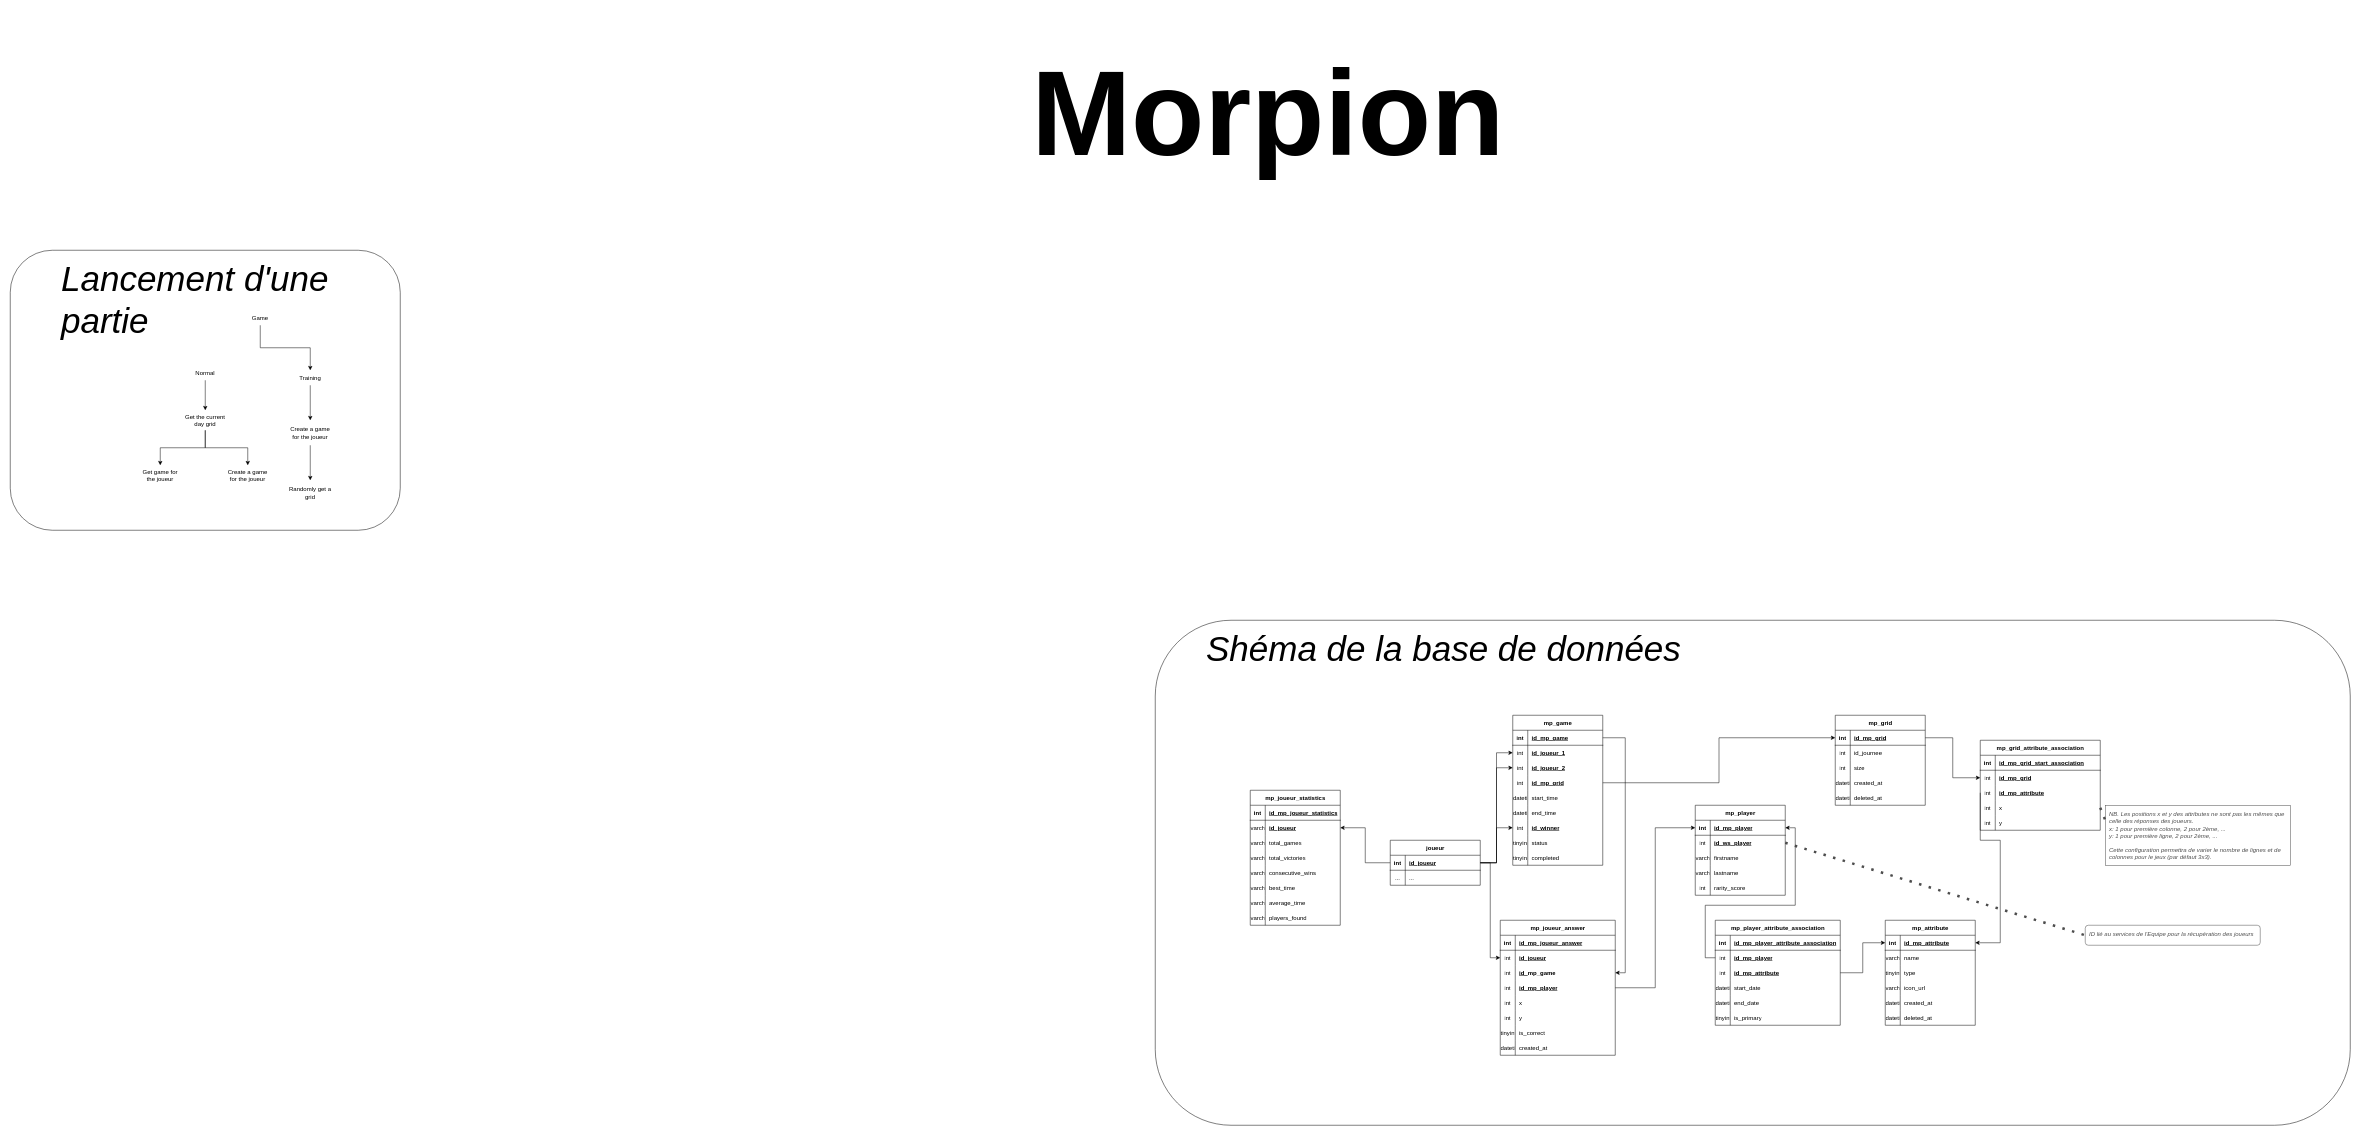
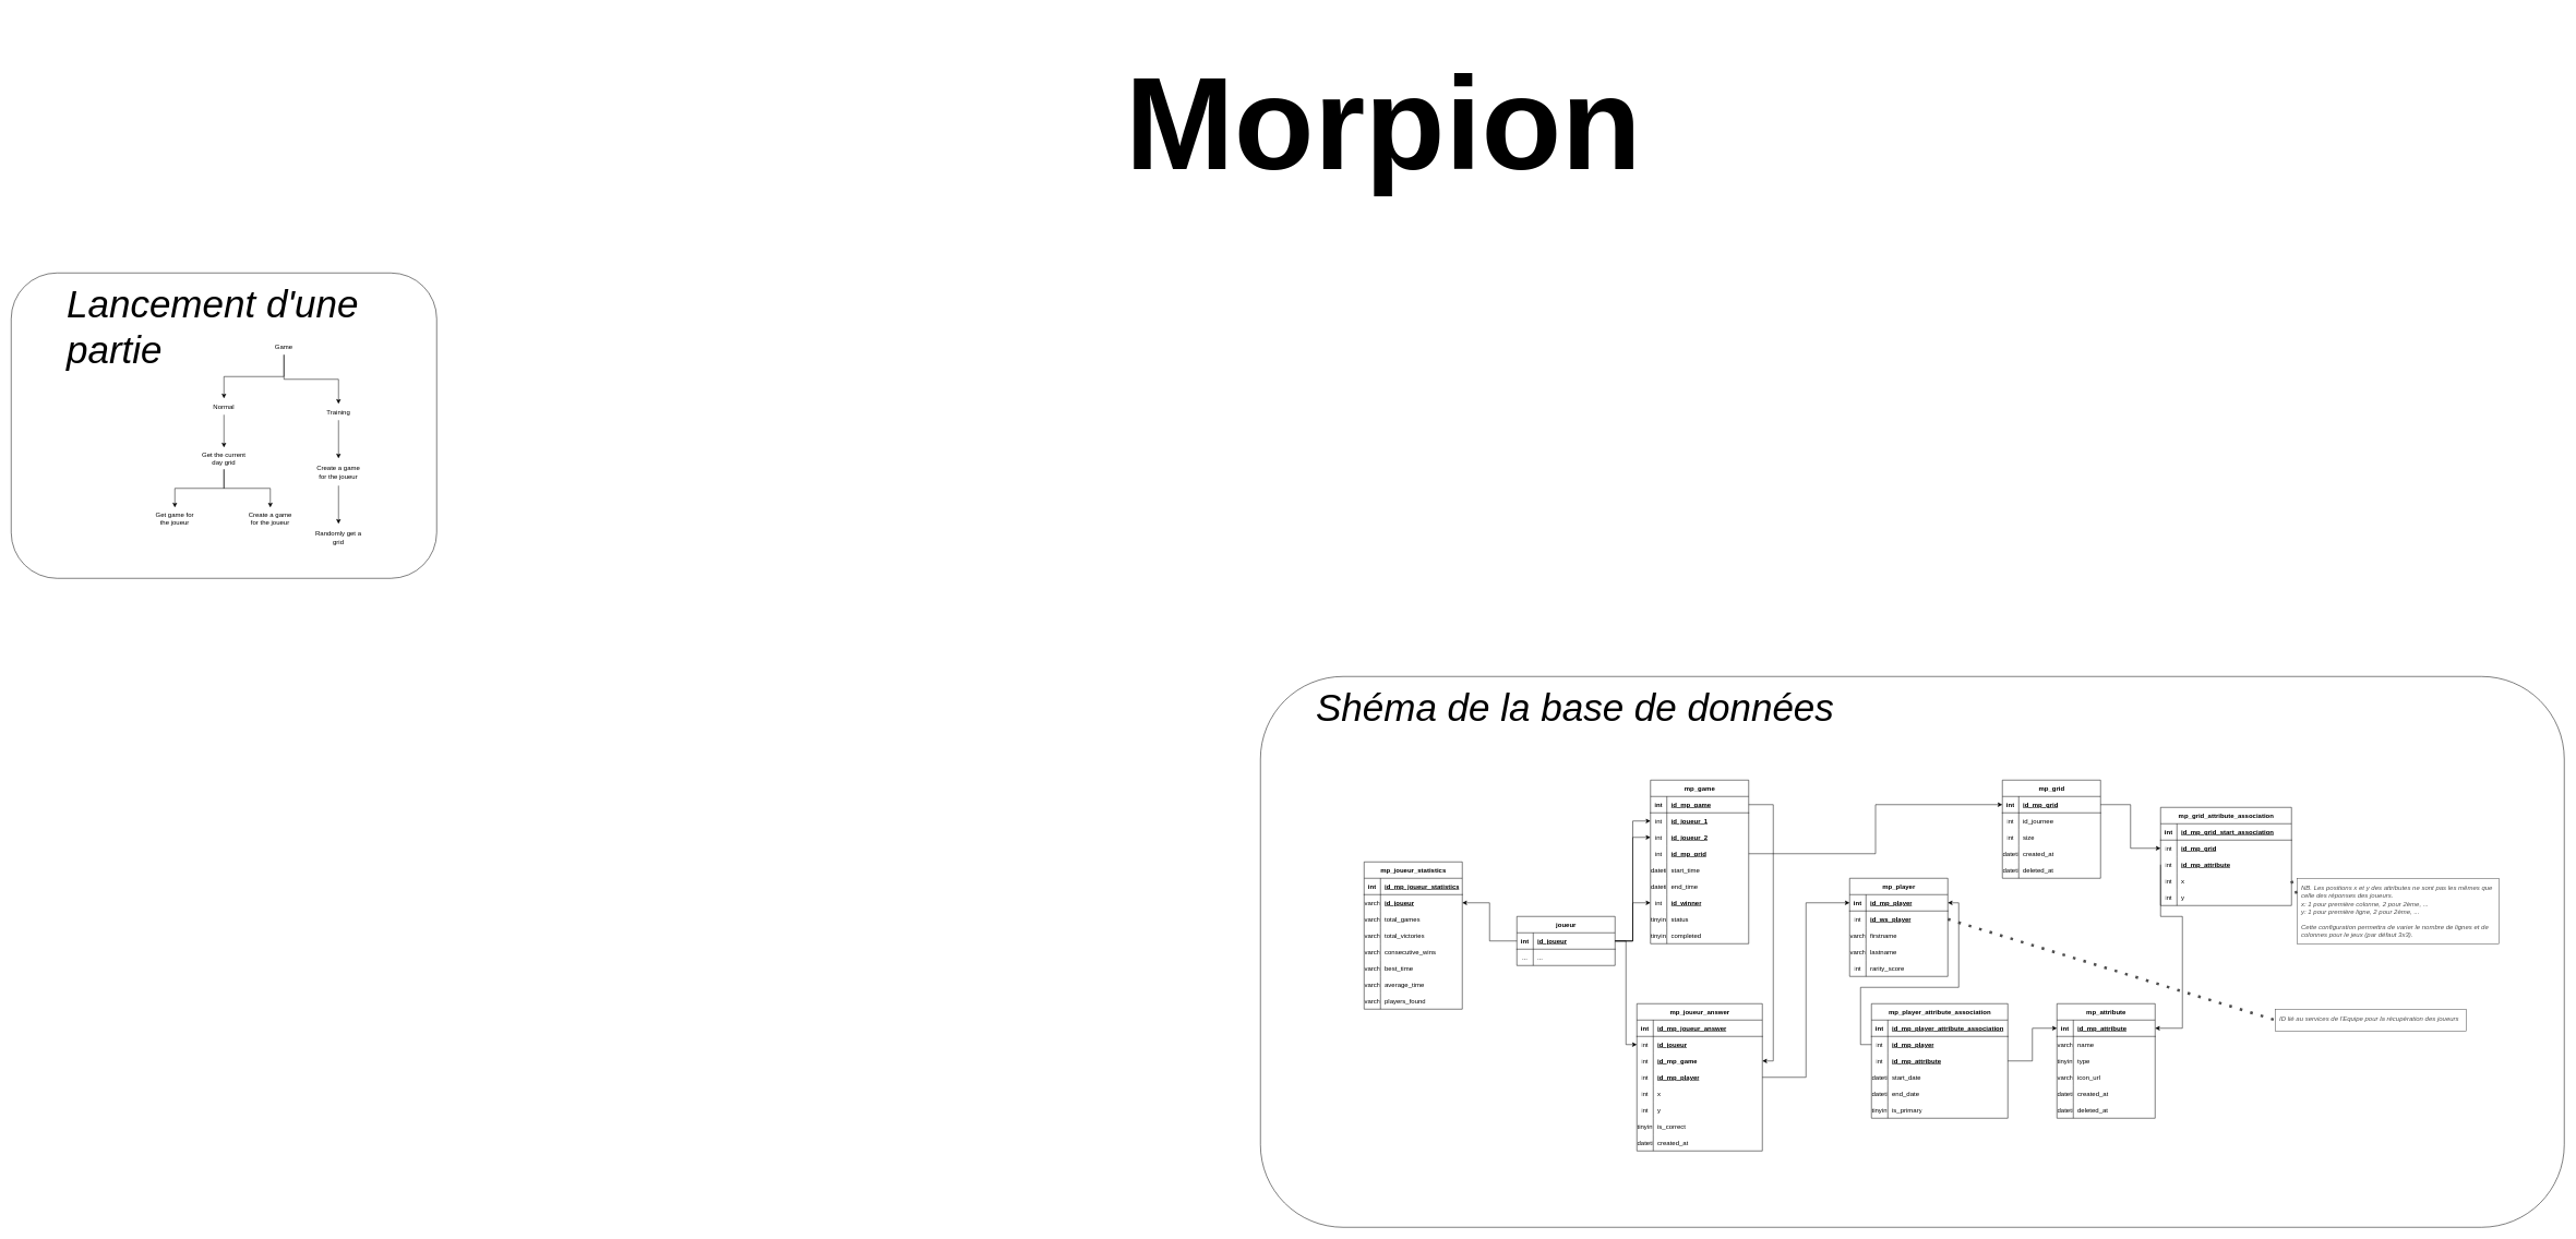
+ <mxCell id="193" value="" style="edgeStyle=orthogonalEdgeStyle;rounded=0;orthogonalLoop=1;jettySize=auto;html=1;exitX=0.5;exitY=1;exitDx=0;exitDy=0;" edge="1" parent="1" source="195" target="197"><mxGeometry relative="1" as="geometry" /></mxCell>
- <mxCell id="189" value="&lt;font color=&quot;#4d4d4d&quot;&gt;&lt;i&gt;ID lié au services de l'Equipe pour la récupération des joueurs&lt;/i&gt;&lt;/font&gt;" style="whiteSpace=wrap;html=1;align=left;fontSize=12;verticalAlign=top;spacingTop=2;spacingLeft=4;spacingBottom=4;spacingRight=4;spacing=4;strokeColor=#4D4D4D;rounded=1;" parent="1" vertex="1"><mxGeometry x="4170" y="1850" width="350" height="40" as="geometry" /></mxCell>
+ <mxCell id="189" value="&lt;font color=&quot;#4d4d4d&quot;&gt;&lt;i&gt;ID lié au services de l'Equipe pour la récupération des joueurs&lt;/i&gt;&lt;/font&gt;" style="rounded=0;whiteSpace=wrap;html=1;align=left;fontSize=12;verticalAlign=top;spacingTop=2;spacingLeft=4;spacingBottom=4;spacingRight=4;spacing=4;strokeColor=#4D4D4D;" parent="1" vertex="1"><mxGeometry x="4170" y="1850" width="350" height="40" as="geometry" /></mxCell>
